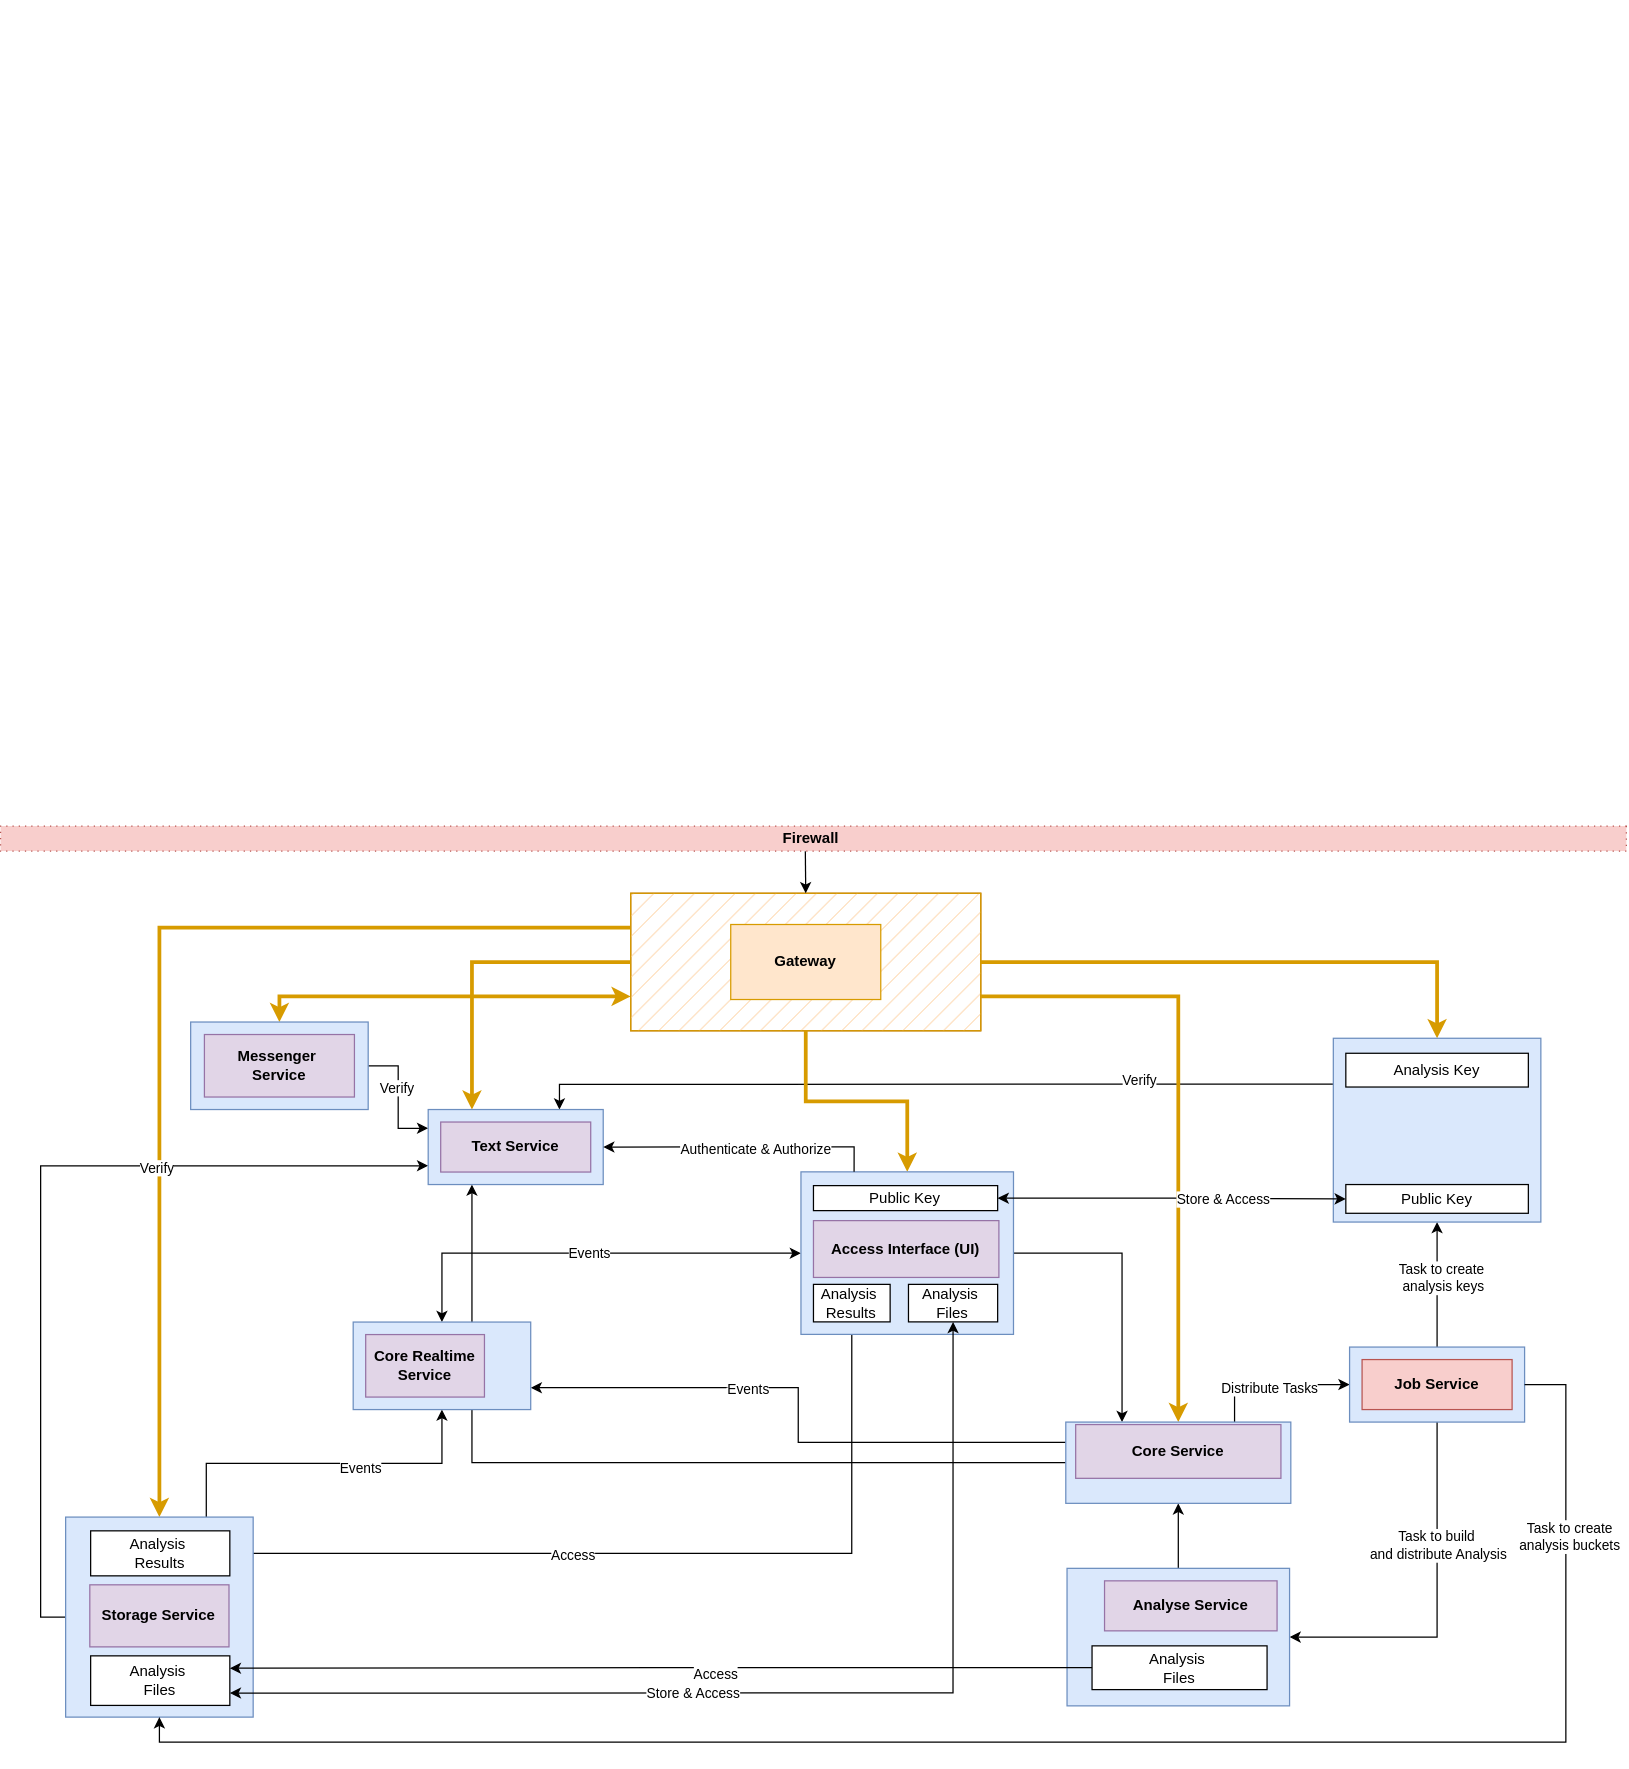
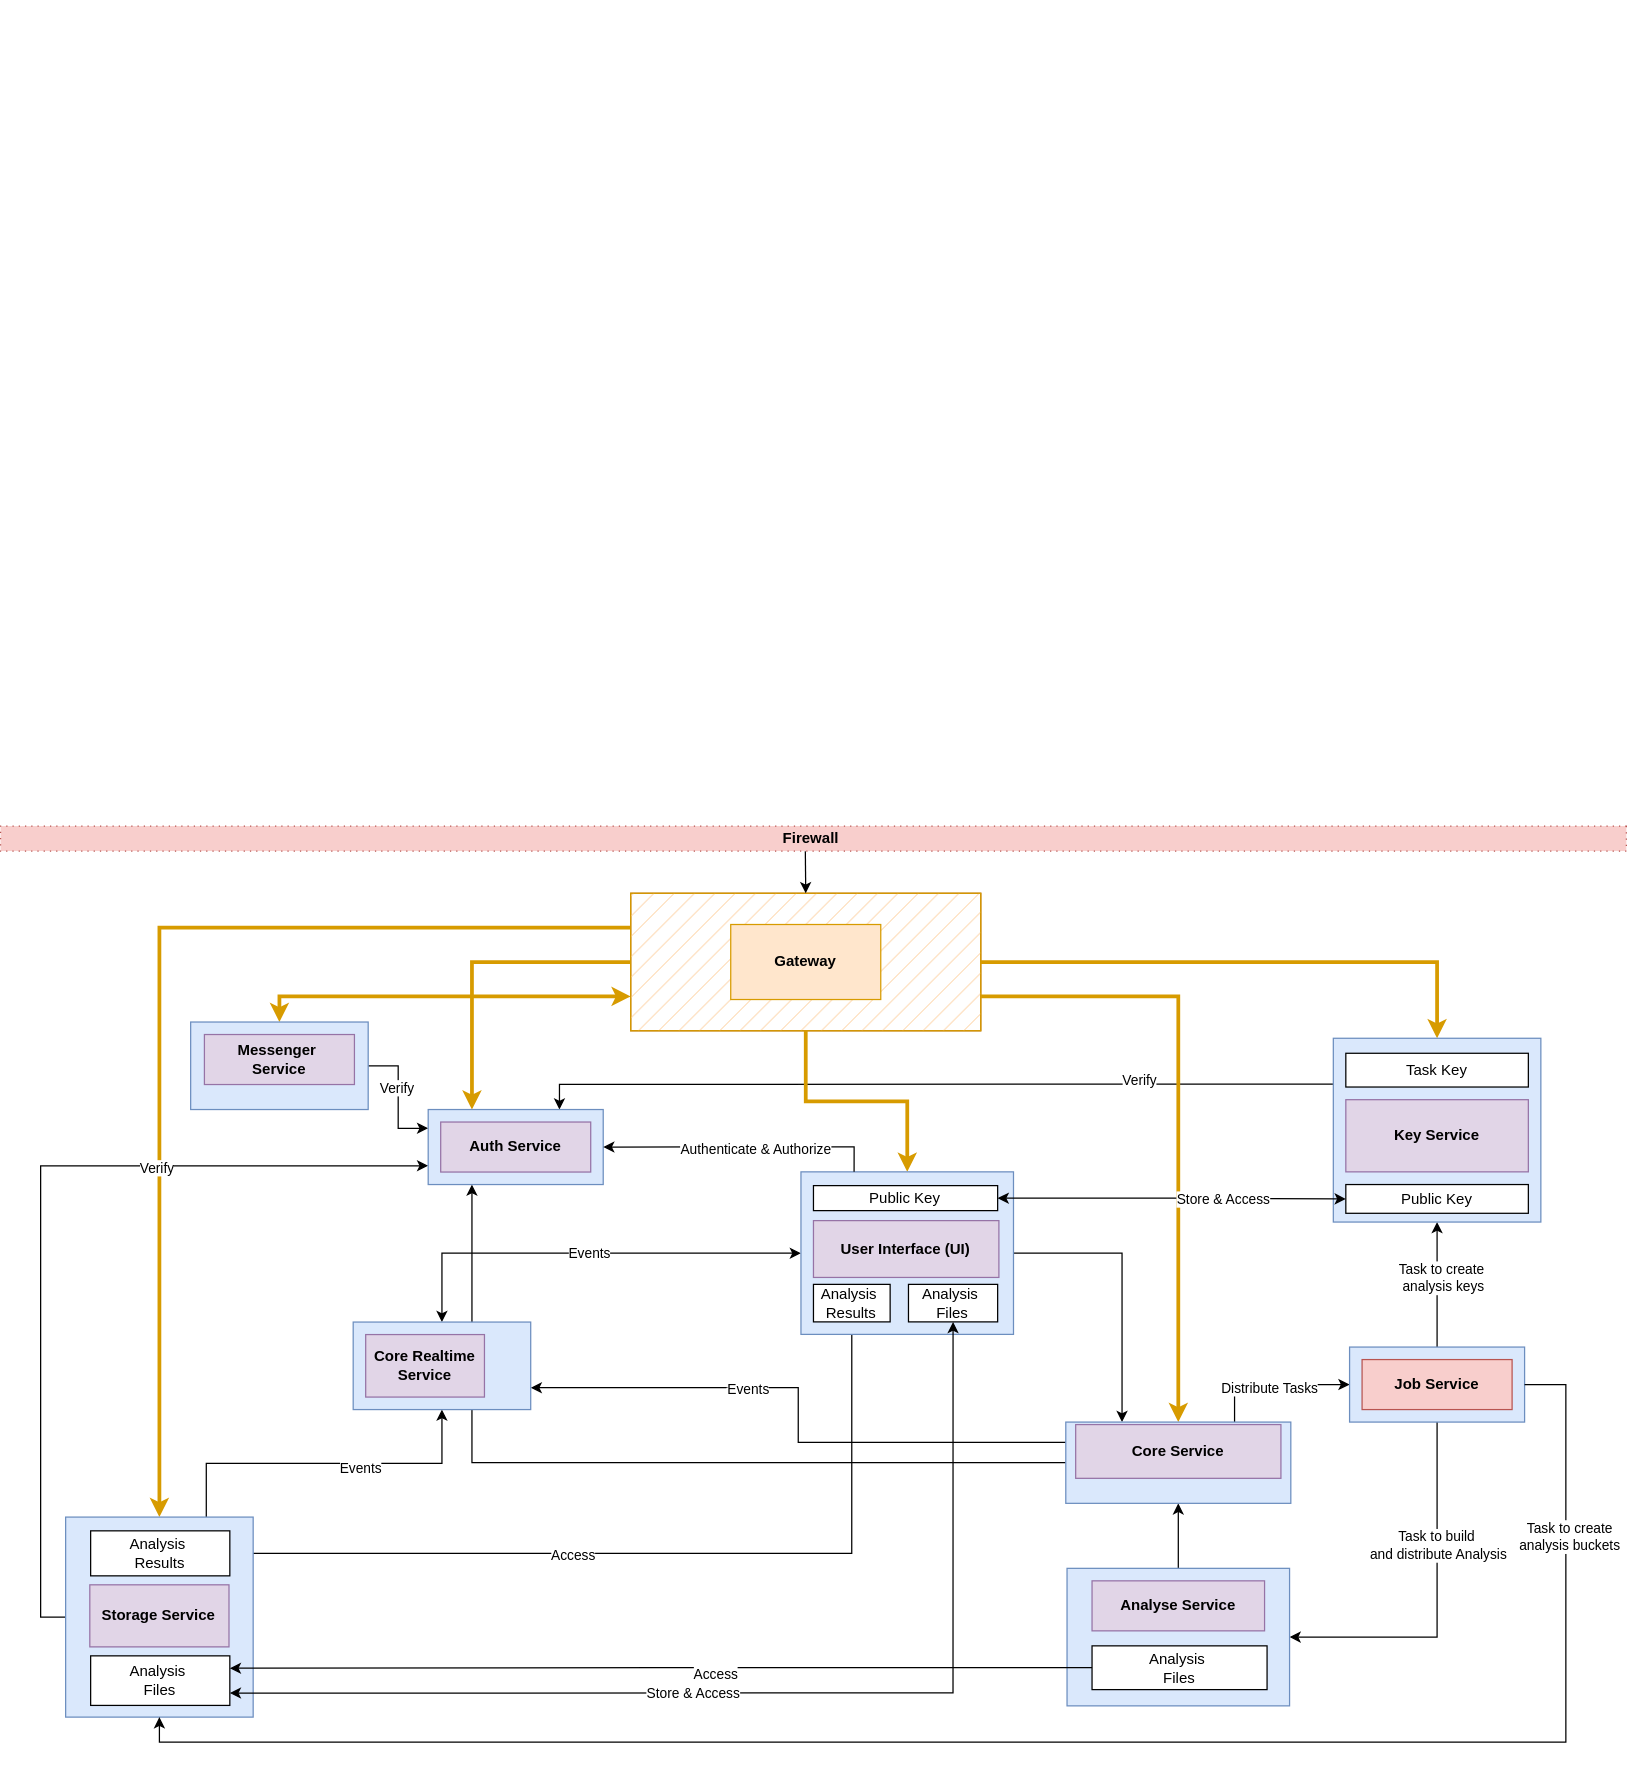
- <mxCell id="80" value="&lt;b&gt;Messenger&amp;nbsp;&lt;br&gt;Service&lt;/b&gt;" style="rounded=0;whiteSpace=wrap;html=1;fillColor=#e1d5e7;strokeColor=#9673a6;container=0;" parent="78" vertex="1"><mxGeometry x="11" y="10" width="120" height="50" as="geometry" /></mxCell>
+ <mxCell id="80" value="&lt;b&gt;Messenger&amp;nbsp;&lt;br&gt;Service&lt;/b&gt;" style="rounded=0;whiteSpace=wrap;html=1;fillColor=#e1d5e7;strokeColor=#9673a6;container=0;" parent="78" vertex="1"><mxGeometry x="11" y="10" width="120" height="40" as="geometry" /></mxCell>
- <mxCell id="38" value="Analysis Key" style="rounded=0;whiteSpace=wrap;html=1;container=0;" parent="1" vertex="1"><mxGeometry x="1044" y="842" width="146" height="27" as="geometry" /></mxCell>
+ <mxCell id="38" value="Task Key" style="rounded=0;whiteSpace=wrap;html=1;container=0;" parent="1" vertex="1"><mxGeometry x="1044" y="842" width="146" height="27" as="geometry" /></mxCell>
+ <mxCell id="37" value="&lt;b&gt;Key Service&lt;/b&gt;" style="rounded=0;whiteSpace=wrap;html=1;fillColor=#e1d5e7;strokeColor=#9673a6;container=0;" parent="1" vertex="1"><mxGeometry x="1044" y="879.13" width="146" height="57.73" as="geometry" /></mxCell>
- <mxCell id="49" value="&lt;b&gt;Text Service&lt;/b&gt;" style="rounded=0;whiteSpace=wrap;html=1;fillColor=#e1d5e7;strokeColor=#9673a6;container=0;" parent="47" vertex="1"><mxGeometry x="10" y="10" width="120" height="40" as="geometry" /></mxCell>
+ <mxCell id="49" value="&lt;b&gt;Auth Service&lt;/b&gt;" style="rounded=0;whiteSpace=wrap;html=1;fillColor=#e1d5e7;strokeColor=#9673a6;container=0;" parent="47" vertex="1"><mxGeometry x="10" y="10" width="120" height="40" as="geometry" /></mxCell>
- <mxCell id="43" value="&lt;b&gt;Access Interface (UI)&lt;/b&gt;" style="rounded=0;whiteSpace=wrap;html=1;fillColor=#e1d5e7;strokeColor=#9673a6;container=0;" parent="41" vertex="1"><mxGeometry x="10" y="39" width="148.33" height="45.45" as="geometry" /></mxCell>
+ <mxCell id="43" value="&lt;b&gt;User Interface (UI)&lt;/b&gt;" style="rounded=0;whiteSpace=wrap;html=1;fillColor=#e1d5e7;strokeColor=#9673a6;container=0;" parent="41" vertex="1"><mxGeometry x="10" y="39" width="148.33" height="45.45" as="geometry" /></mxCell>
- <mxCell id="52" value="&lt;b&gt;Analyse Service&lt;/b&gt;" style="rounded=0;whiteSpace=wrap;html=1;container=0;fillColor=#e1d5e7;strokeColor=#9673a6;movable=1;resizable=1;rotatable=1;deletable=1;editable=1;locked=0;connectable=1;" parent="50" vertex="1"><mxGeometry x="30" y="10" width="138" height="40" as="geometry" /></mxCell>
+ <mxCell id="52" value="&lt;b&gt;Analyse Service&lt;/b&gt;" style="rounded=0;whiteSpace=wrap;html=1;container=0;fillColor=#e1d5e7;strokeColor=#9673a6;movable=1;resizable=1;rotatable=1;deletable=1;editable=1;locked=0;connectable=1;" parent="50" vertex="1"><mxGeometry x="20" y="10" width="138" height="40" as="geometry" /></mxCell>
